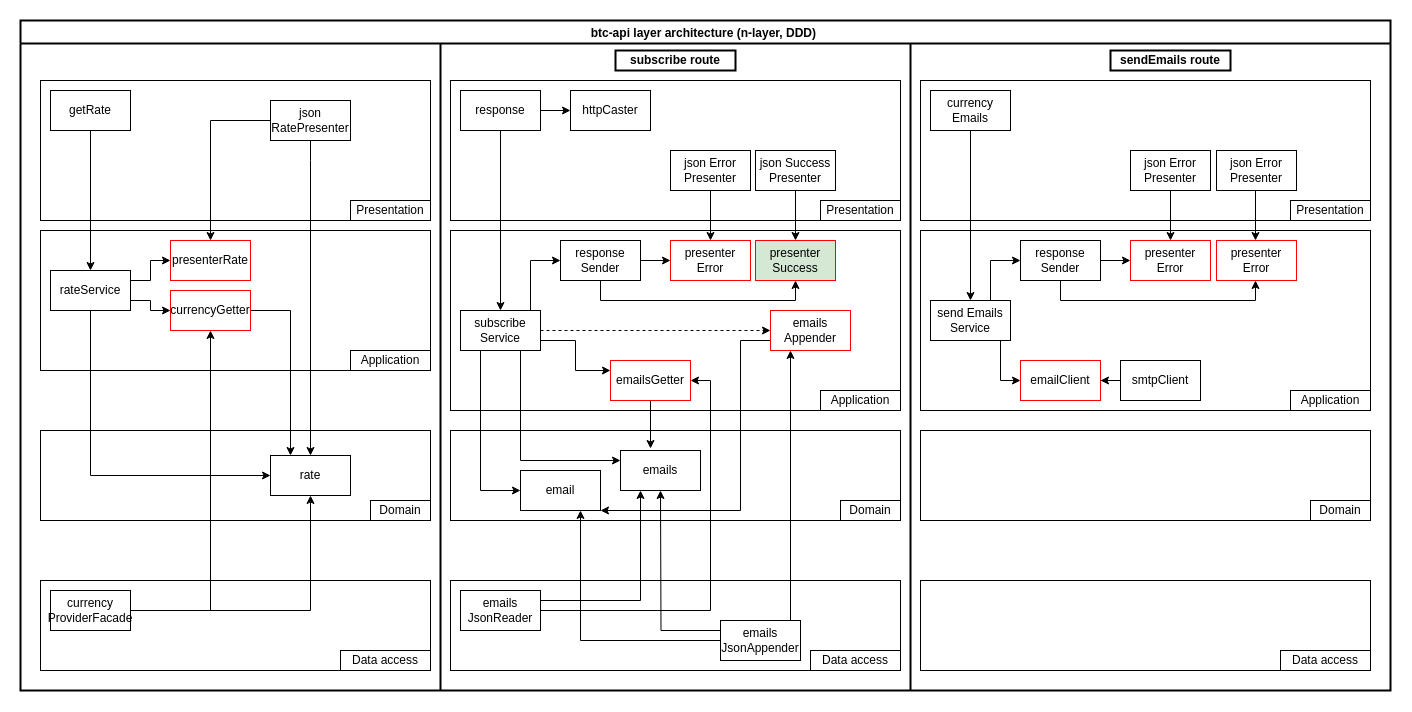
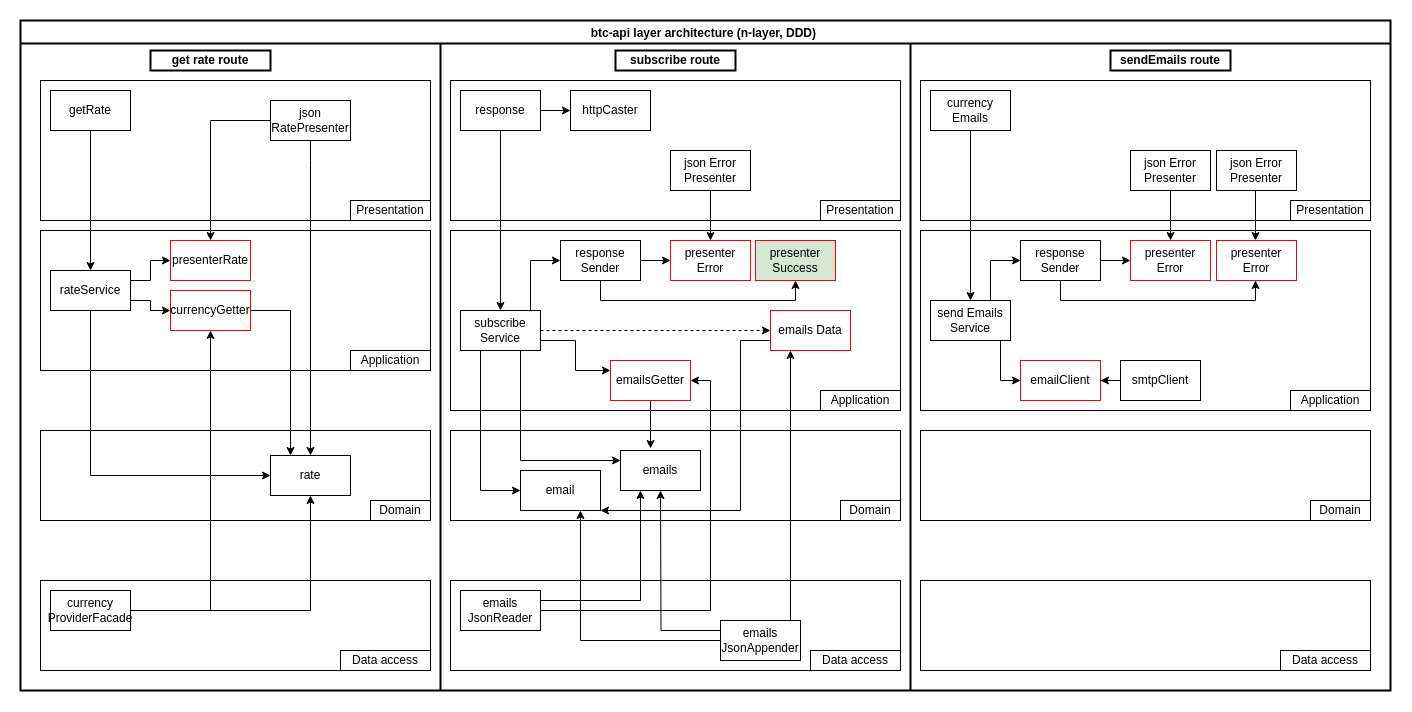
+ <mxCell id="105" value="&lt;b&gt;get rate route&lt;/b&gt;" style="rounded=0;whiteSpace=wrap;html=1;strokeColor=#000000;strokeWidth=2;fillColor=default;" vertex="1" parent="2"><mxGeometry x="130" y="30" width="120" height="20" as="geometry" /></mxCell>
- <mxCell id="74" value="json Success Presenter" style="rounded=0;whiteSpace=wrap;html=1;fillColor=default;" vertex="1" parent="2"><mxGeometry x="735" y="130" width="80" height="40" as="geometry" /></mxCell>
- <mxCell id="73" style="edgeStyle=orthogonalEdgeStyle;rounded=0;orthogonalLoop=1;jettySize=auto;html=1;entryX=0.5;entryY=0;entryDx=0;entryDy=0;strokeWidth=1;" edge="1" parent="2" source="74" target="69"><mxGeometry relative="1" as="geometry" /></mxCell>
- <mxCell id="61" value="emails Appender" style="rounded=0;whiteSpace=wrap;html=1;strokeColor=#FF0000;" vertex="1" parent="2"><mxGeometry x="750" y="290" width="80" height="40" as="geometry" /></mxCell>
+ <mxCell id="61" value="emails Data" style="rounded=0;whiteSpace=wrap;html=1;strokeColor=#FF0000;" vertex="1" parent="2"><mxGeometry x="750" y="290" width="80" height="40" as="geometry" /></mxCell>
